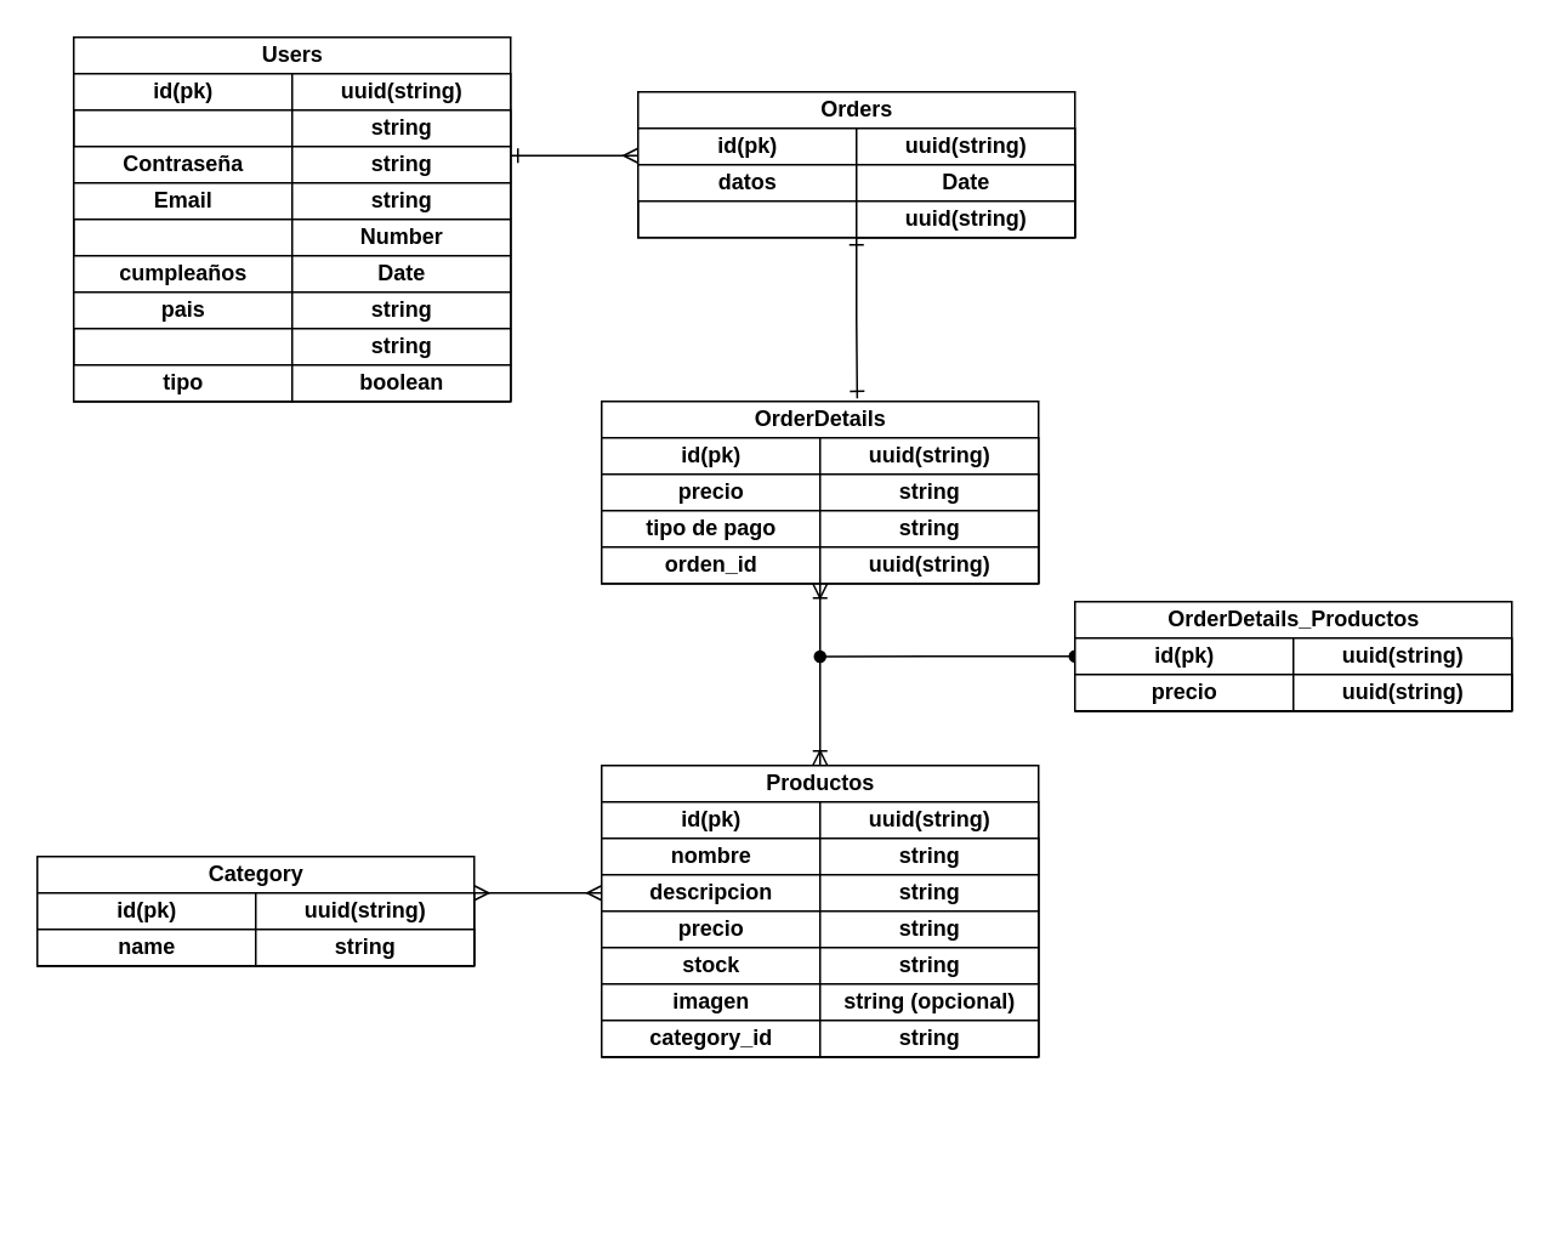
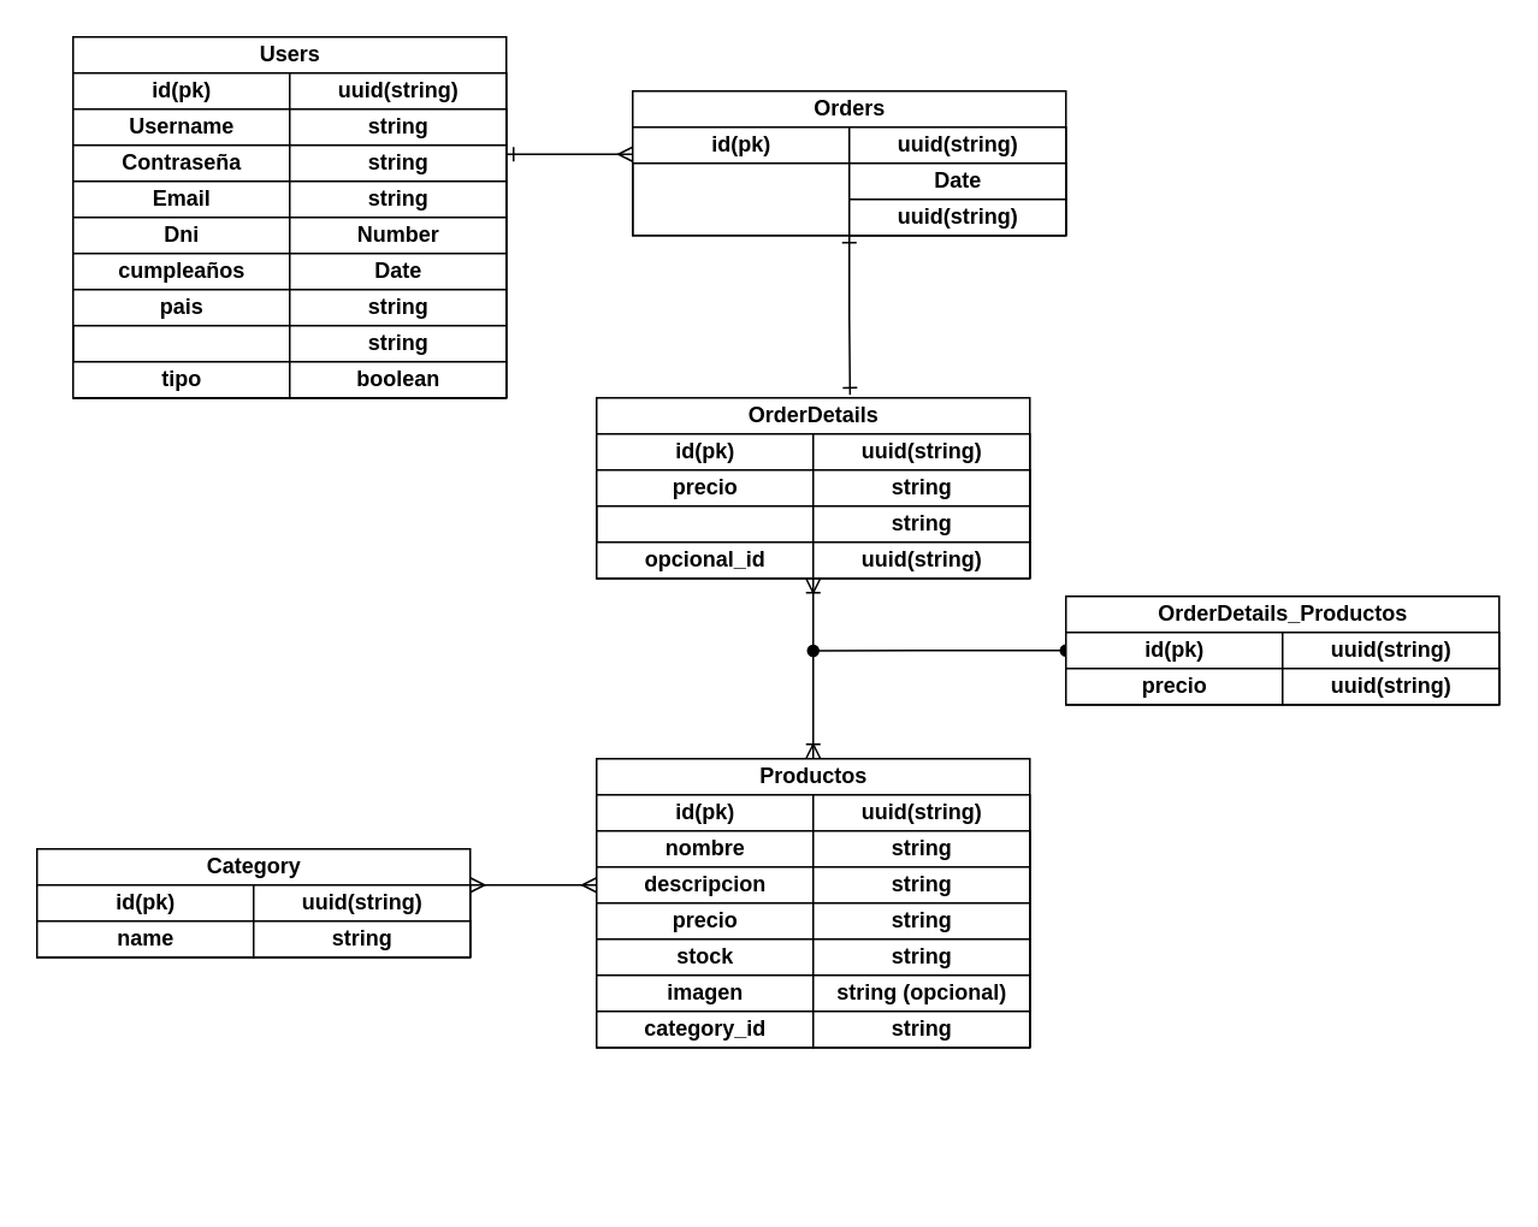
+ <mxCell id="4" value="&lt;div&gt;Username&lt;/div&gt;" style="swimlane;startSize=20;html=1;" vertex="1" parent="3"><mxGeometry y="20" width="120" height="20" as="geometry"><mxRectangle y="20" width="40" height="190" as="alternateBounds" /></mxGeometry></mxCell>
- <mxCell id="23" value="&lt;div&gt;datos&lt;/div&gt;" style="swimlane;startSize=20;html=1;" vertex="1" parent="22"><mxGeometry y="20" width="120" height="20" as="geometry"><mxRectangle y="20" width="40" height="190" as="alternateBounds" /></mxGeometry></mxCell>
+ <mxCell id="7" value="&lt;div&gt;Dni&lt;/div&gt;" style="swimlane;startSize=20;html=1;" vertex="1" parent="3"><mxGeometry y="80" width="120" height="20" as="geometry"><mxRectangle y="20" width="40" height="190" as="alternateBounds" /></mxGeometry></mxCell>
- <mxCell id="32" value="&lt;div&gt;tipo de pago&lt;/div&gt;" style="swimlane;startSize=20;html=1;" vertex="1" parent="30"><mxGeometry y="40" width="120" height="20" as="geometry"><mxRectangle y="20" width="40" height="190" as="alternateBounds" /></mxGeometry></mxCell>
- <mxCell id="33" value="&lt;div&gt;orden_id&lt;/div&gt;" style="swimlane;startSize=20;html=1;" vertex="1" parent="30"><mxGeometry y="60" width="120" height="20" as="geometry"><mxRectangle y="20" width="40" height="190" as="alternateBounds" /></mxGeometry></mxCell>
+ <mxCell id="33" value="&lt;div&gt;opcional_id&lt;/div&gt;" style="swimlane;startSize=20;html=1;" vertex="1" parent="30"><mxGeometry y="60" width="120" height="20" as="geometry"><mxRectangle y="20" width="40" height="190" as="alternateBounds" /></mxGeometry></mxCell>
